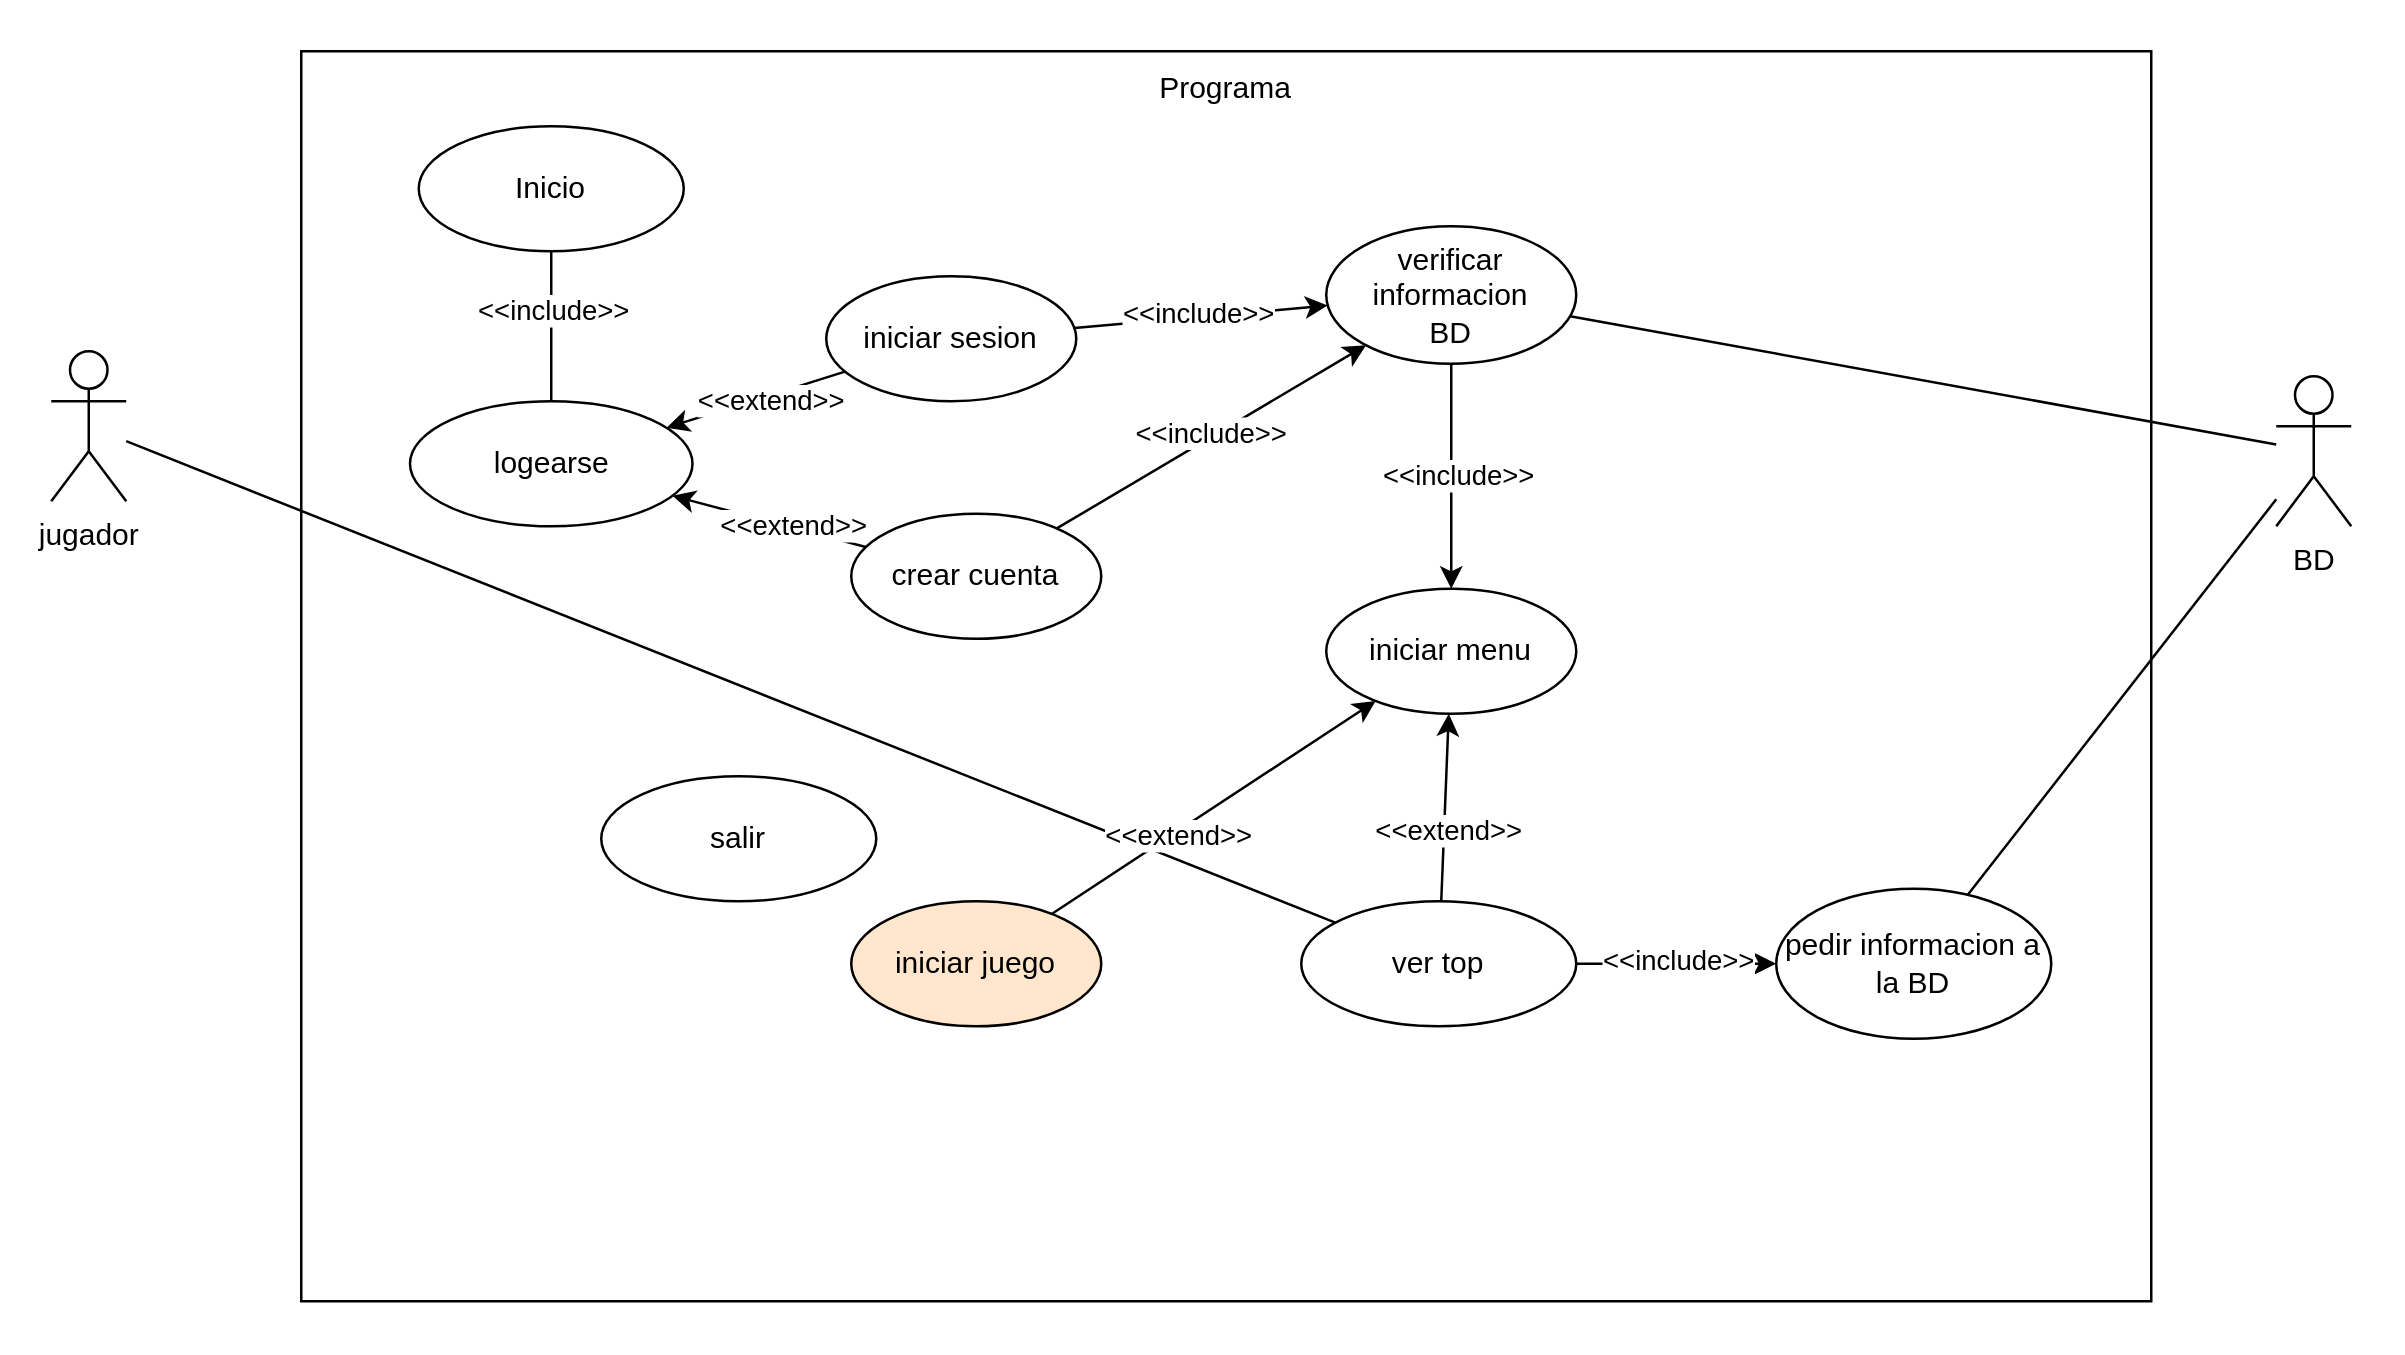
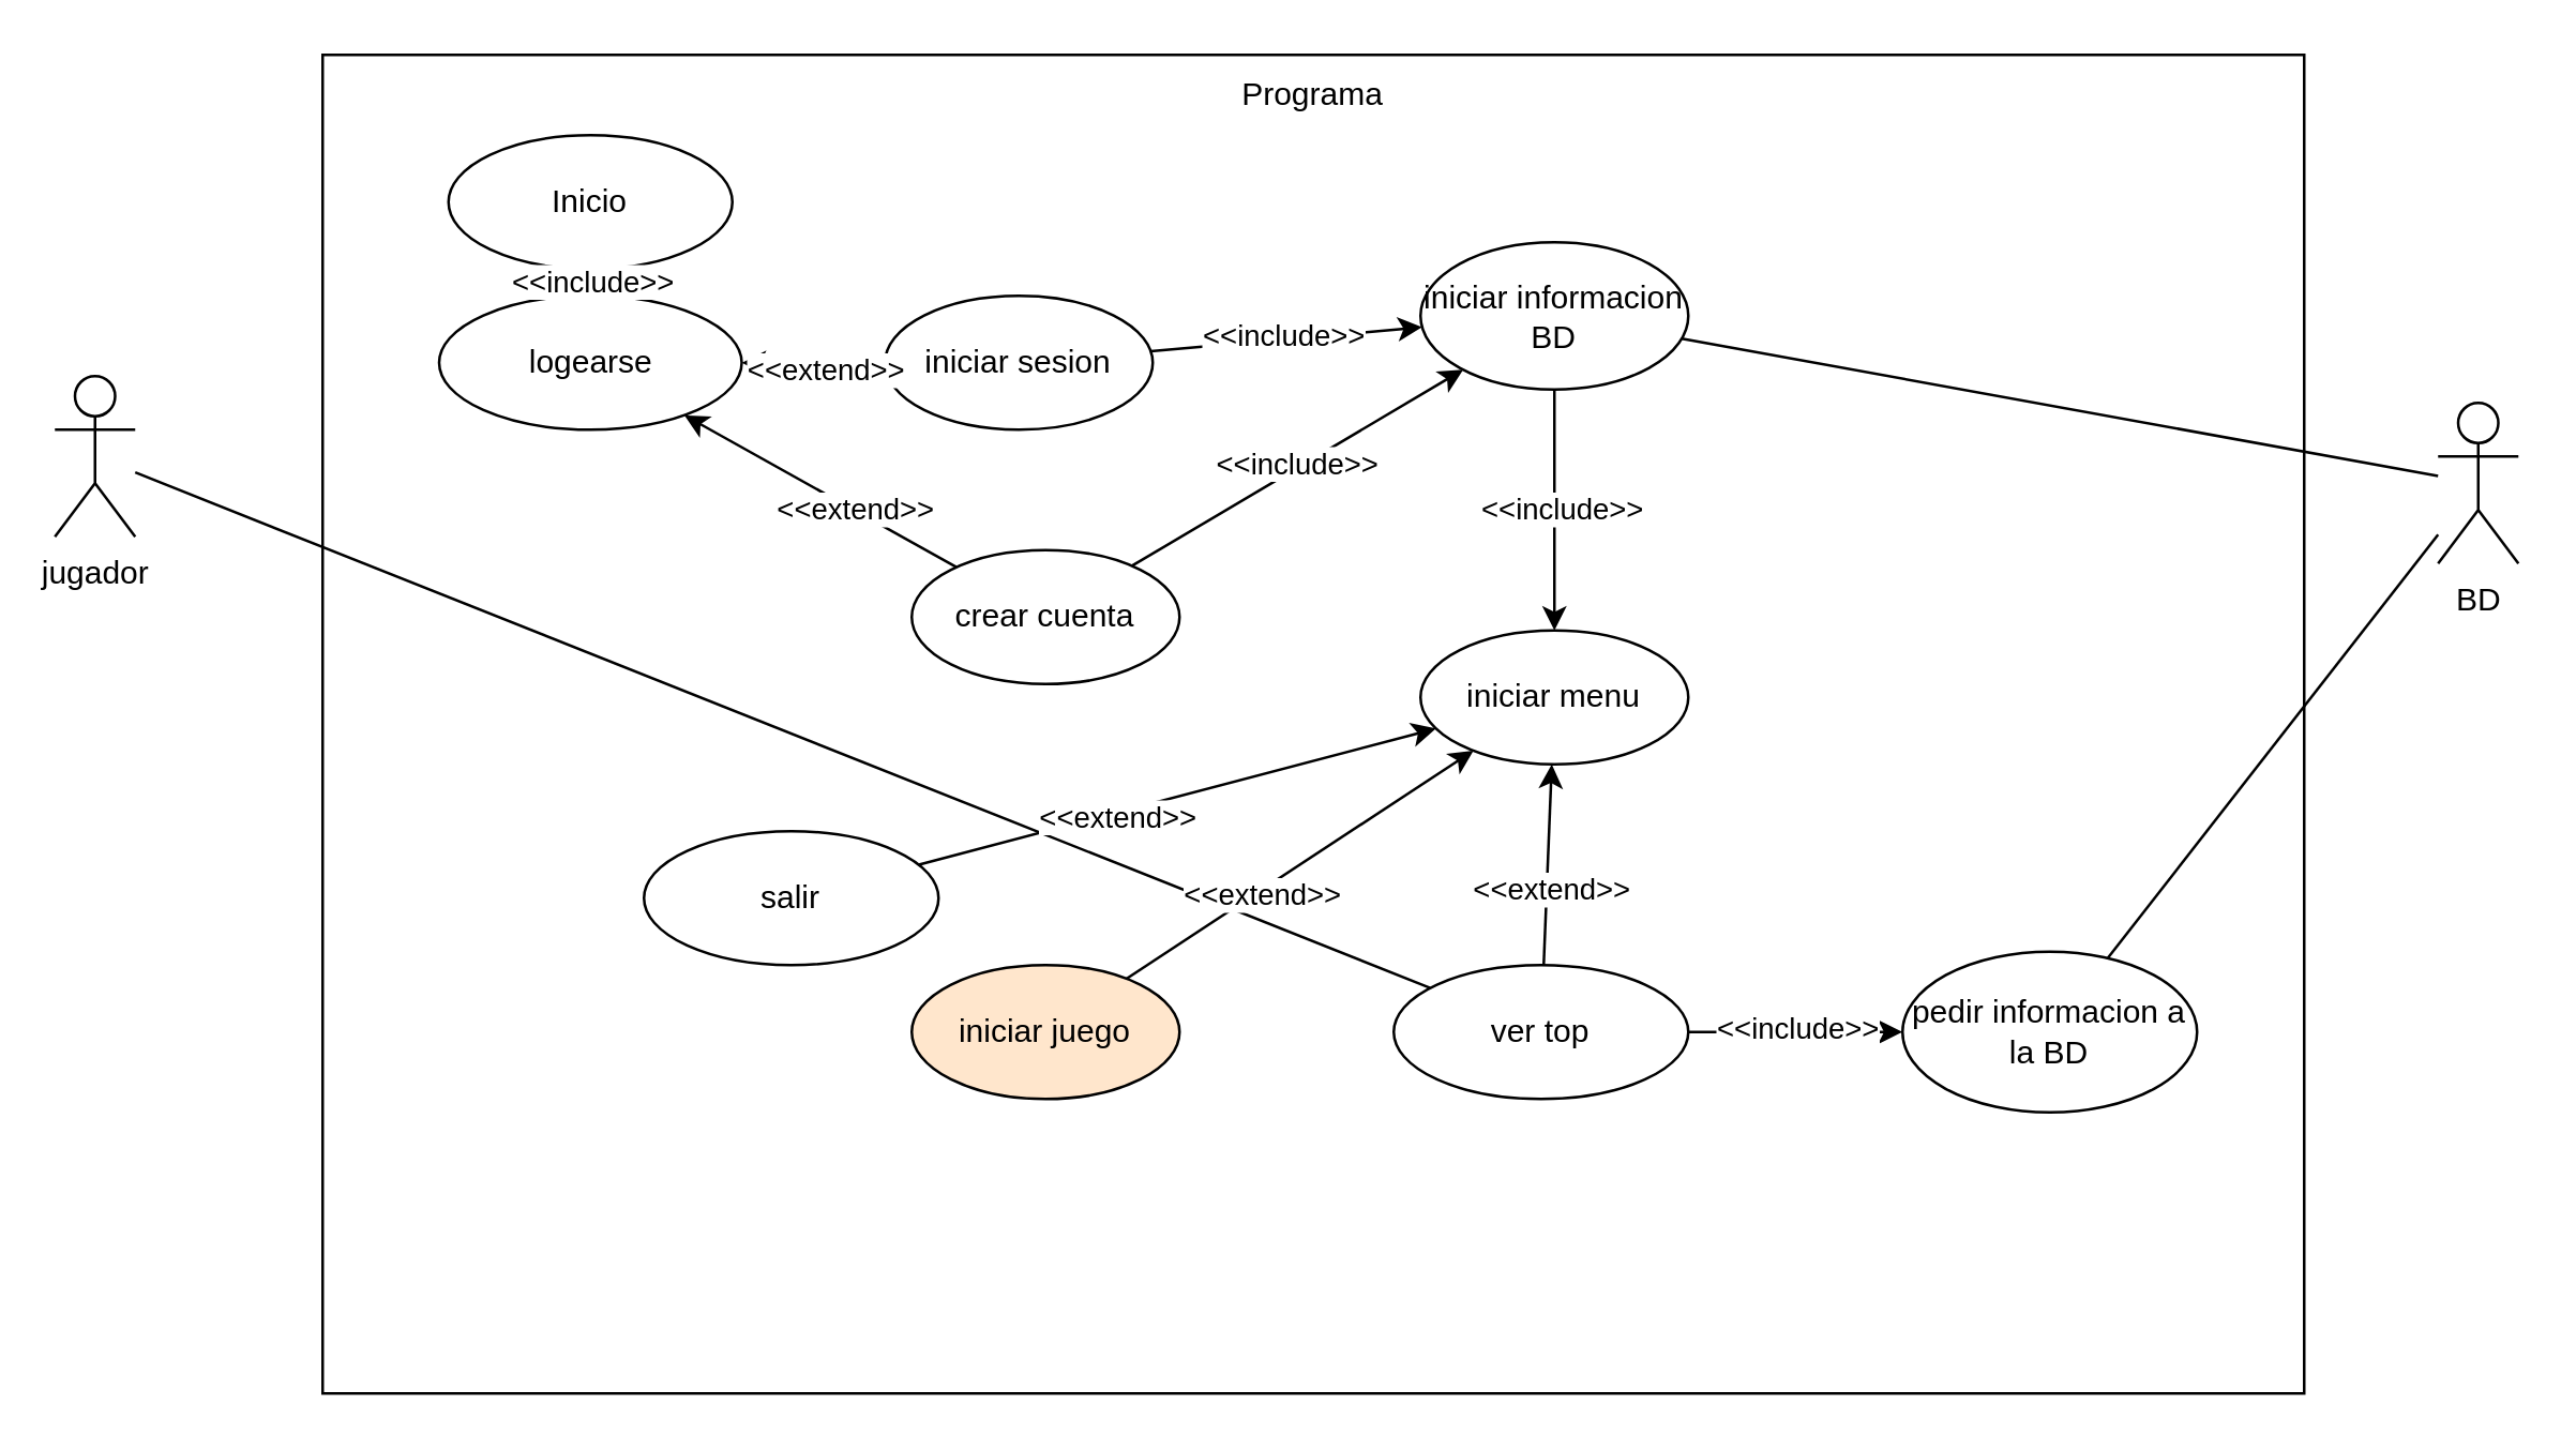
- <mxCell id="14" value="verificar informacion&lt;div&gt;BD&lt;/div&gt;" style="ellipse;whiteSpace=wrap;html=1;" vertex="1" parent="1"><mxGeometry x="530" y="90" width="100" height="55" as="geometry" /></mxCell>
+ <mxCell id="14" value="iniciar informacion&lt;div&gt;BD&lt;/div&gt;" style="ellipse;whiteSpace=wrap;html=1;" vertex="1" parent="1"><mxGeometry x="530" y="90" width="100" height="55" as="geometry" /></mxCell>
- <mxCell id="5" value="logearse" style="ellipse;whiteSpace=wrap;html=1;" vertex="1" parent="1"><mxGeometry x="163.5" y="160" width="113" height="50" as="geometry" /></mxCell>
+ <mxCell id="5" value="logearse" style="ellipse;whiteSpace=wrap;html=1;" vertex="1" parent="1"><mxGeometry x="163.5" y="110" width="113" height="50" as="geometry" /></mxCell>
+ <mxCell id="26" value="" style="endArrow=classic;html=1;rounded=0;" edge="1" parent="1" source="24" target="19"><mxGeometry width="50" height="50" relative="1" as="geometry"><mxPoint x="356" y="228" as="sourcePoint" /><mxPoint x="278" y="208" as="targetPoint" /></mxGeometry></mxCell>
+ <mxCell id="27" value="&amp;lt;&amp;lt;extend&amp;gt;&amp;gt;" style="edgeLabel;html=1;align=center;verticalAlign=middle;resizable=0;points=[];" vertex="1" connectable="0" parent="26"><mxGeometry x="-0.236" y="-1" relative="1" as="geometry"><mxPoint as="offset" /></mxGeometry></mxCell>
